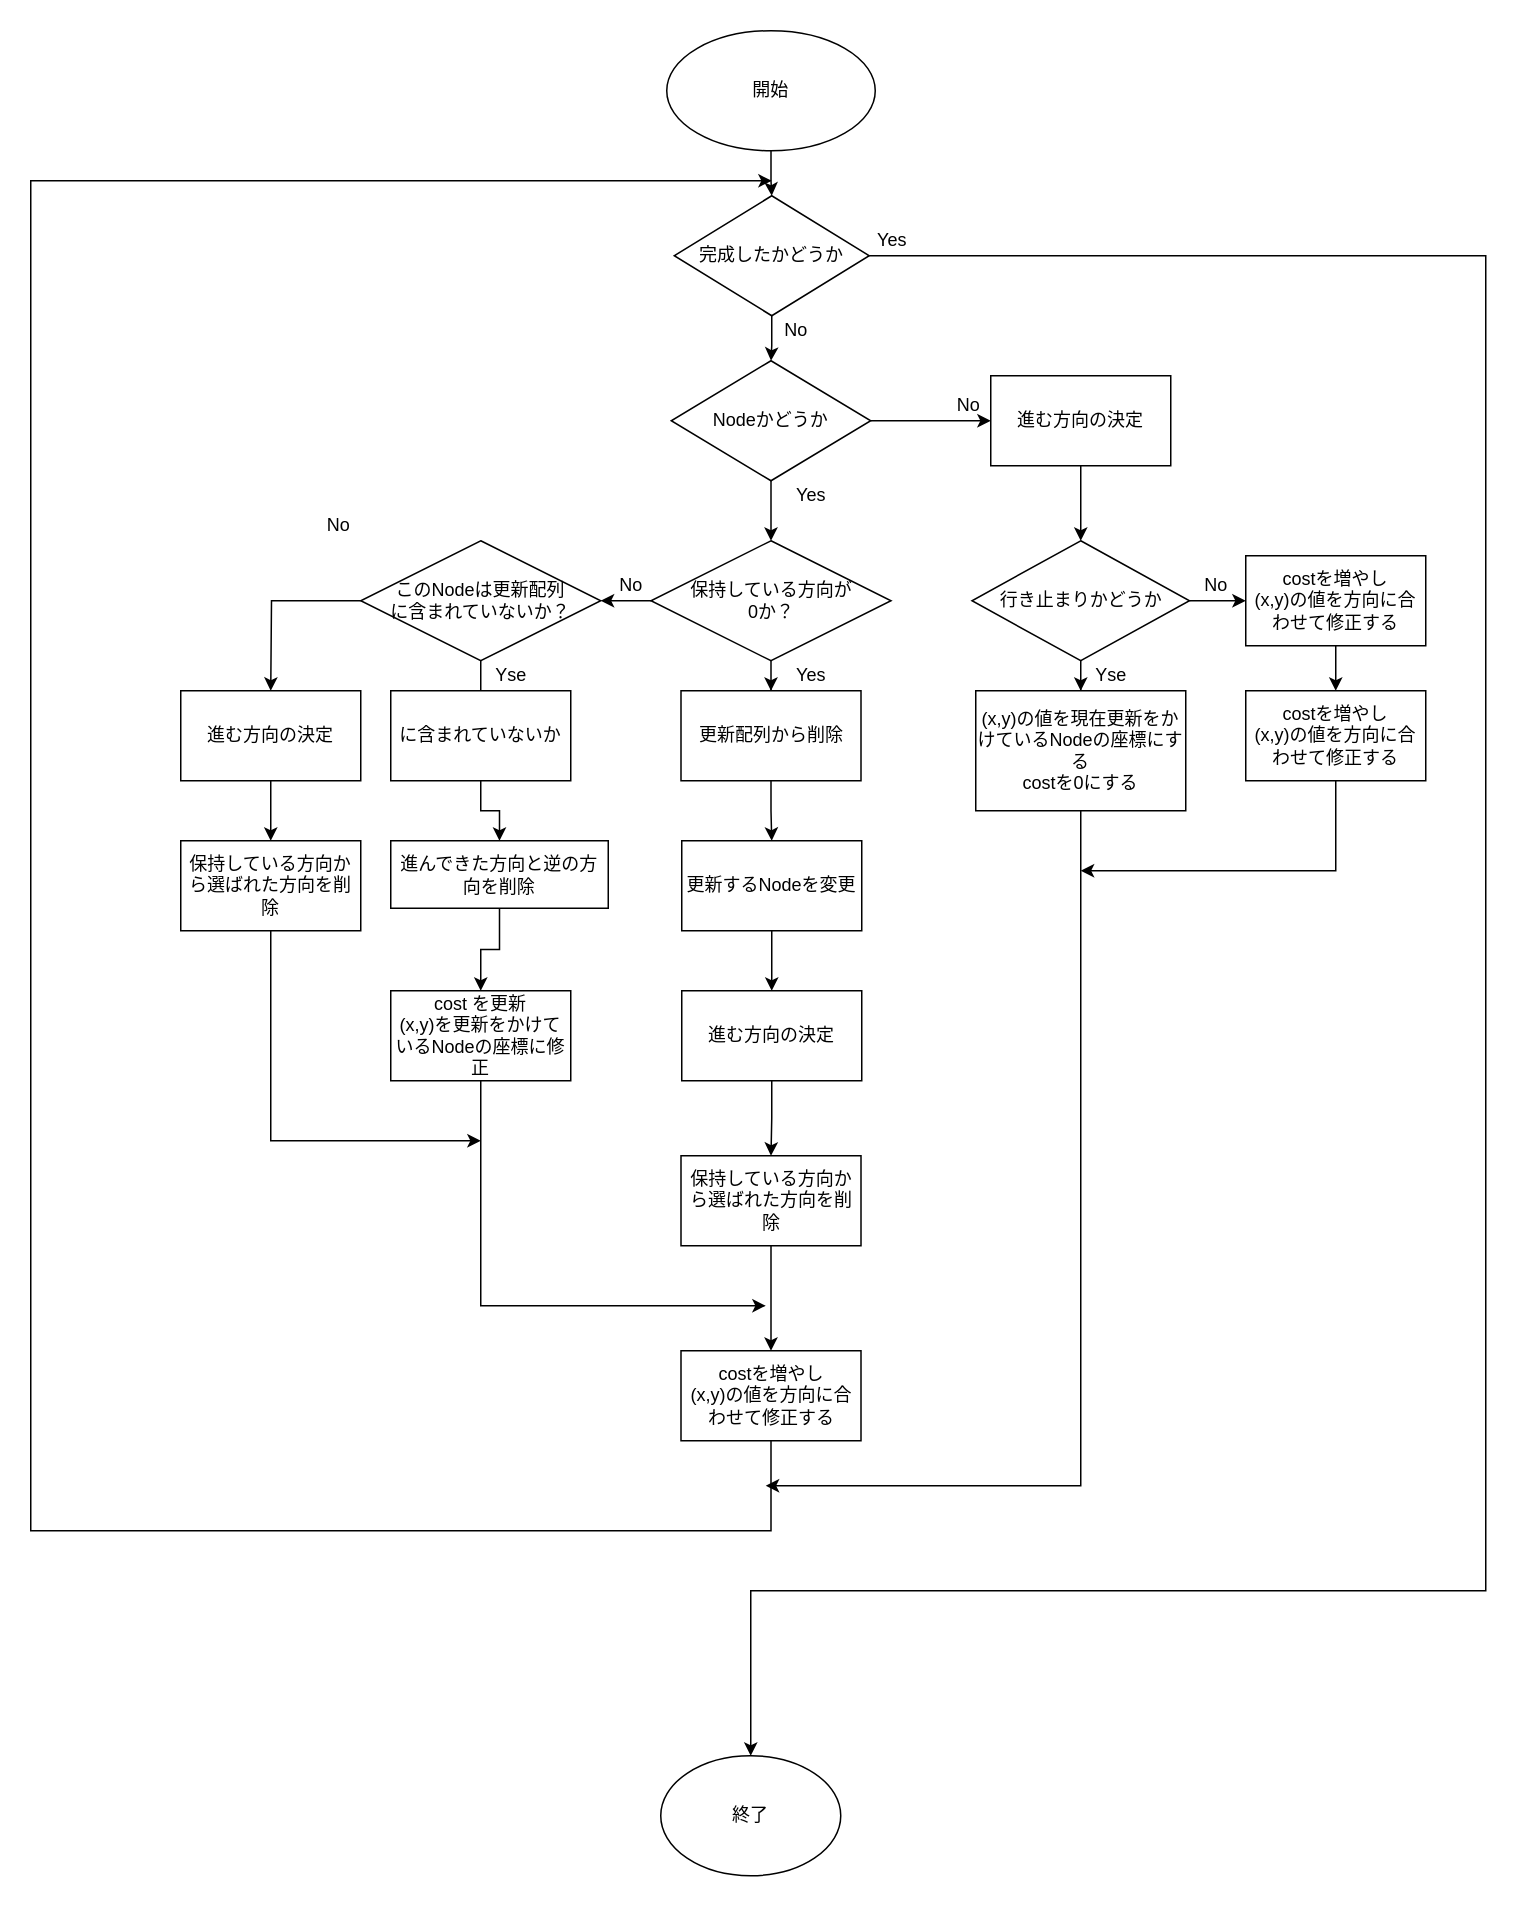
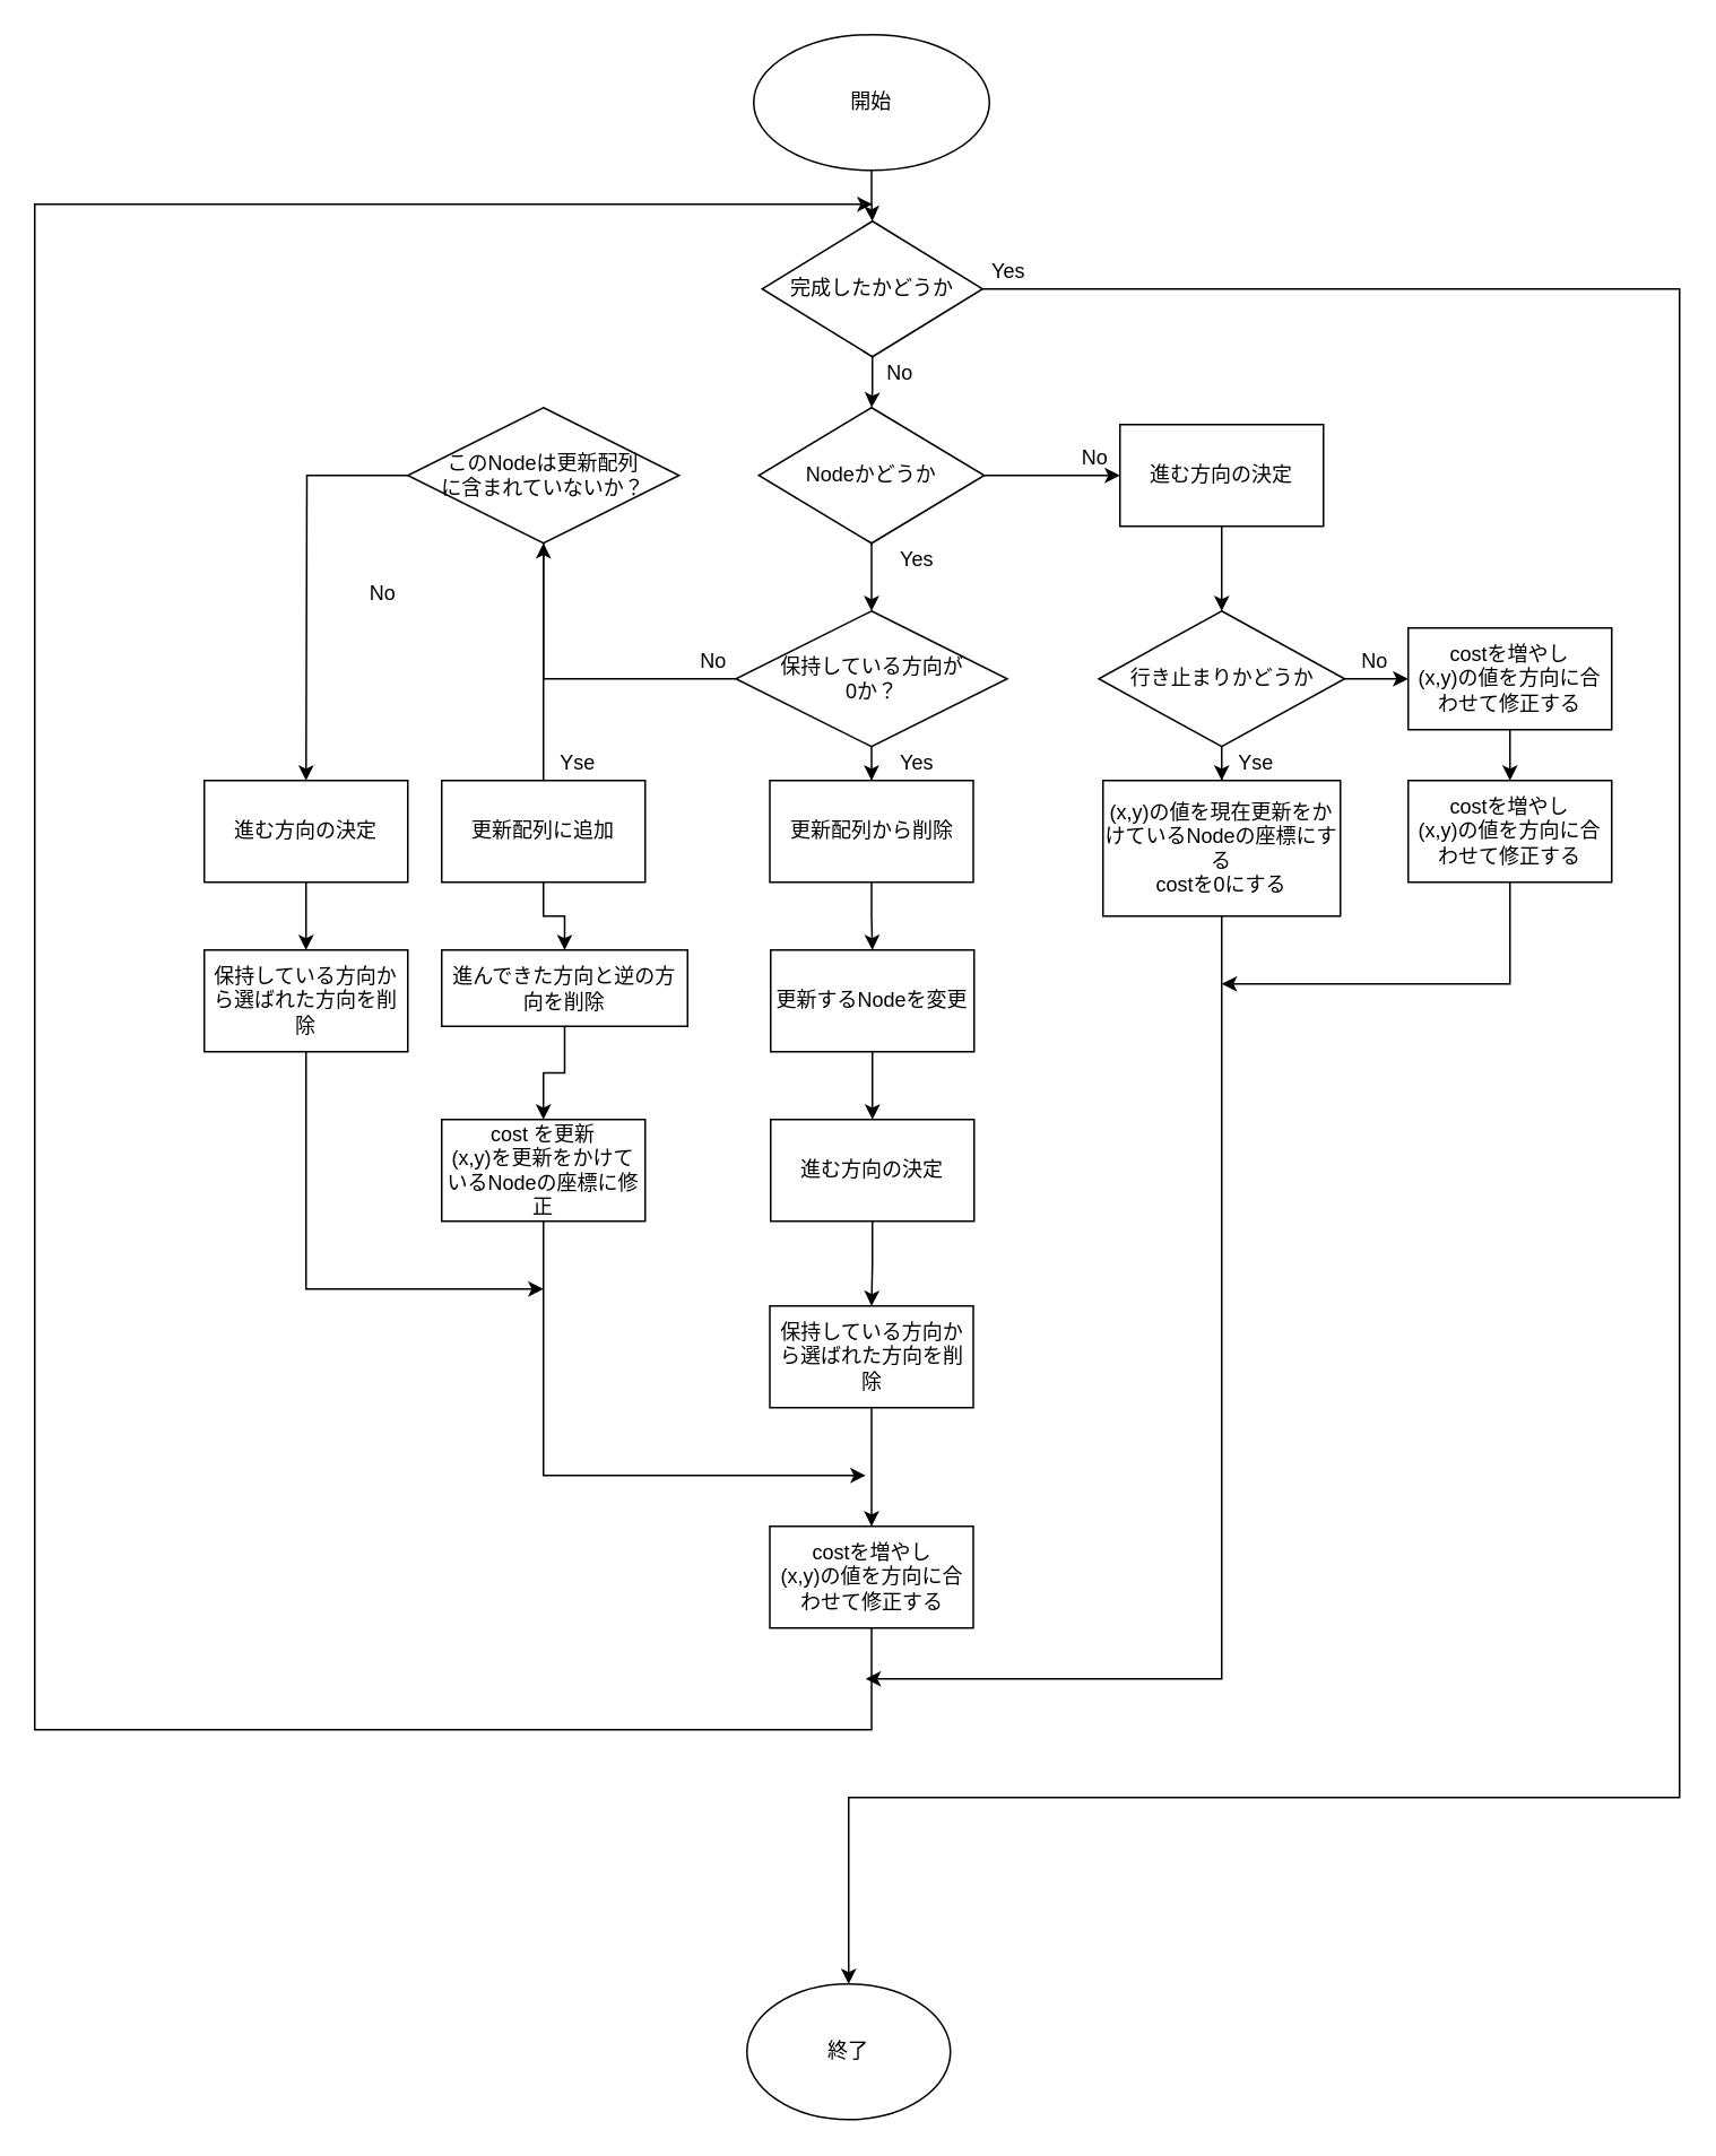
- <mxCell id="21" value="このNodeは更新配列&lt;br&gt;に含まれていないか？" style="rhombus;whiteSpace=wrap;html=1;" vertex="1" parent="1"><mxGeometry x="240" y="360" width="160" height="80" as="geometry" /></mxCell>
+ <mxCell id="21" value="このNodeは更新配列&lt;br&gt;に含まれていないか？" style="rhombus;whiteSpace=wrap;html=1;" vertex="1" parent="1"><mxGeometry x="240" y="240" width="160" height="80" as="geometry" /></mxCell>
- <mxCell id="24" value="に含まれていないか" style="rounded=0;whiteSpace=wrap;html=1;" vertex="1" parent="1"><mxGeometry x="260" y="460" width="120" height="60" as="geometry" /></mxCell>
+ <mxCell id="24" value="更新配列に追加" style="rounded=0;whiteSpace=wrap;html=1;" vertex="1" parent="1"><mxGeometry x="260" y="460" width="120" height="60" as="geometry" /></mxCell>
